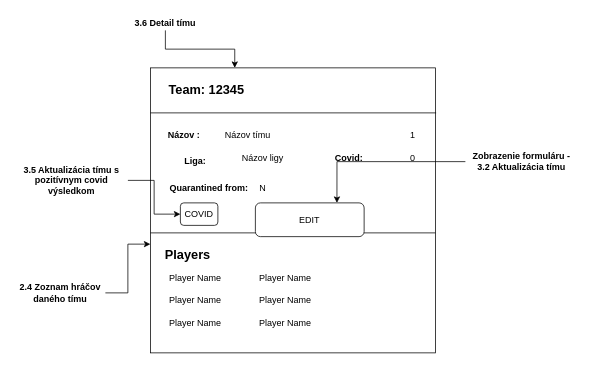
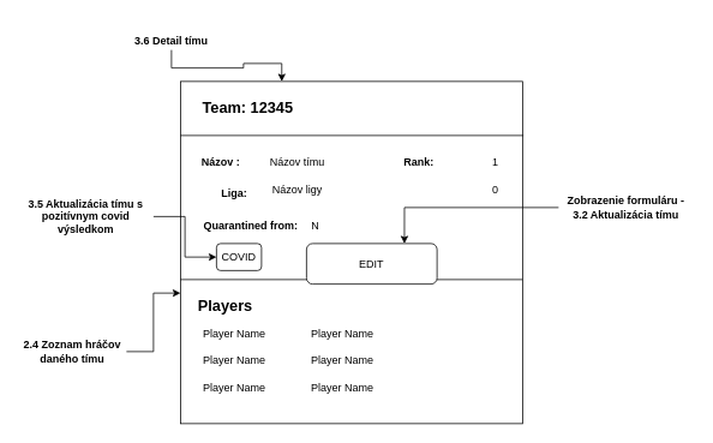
- <mxCell id="26" value="&lt;b&gt;3.6 Detail tímu&lt;/b&gt;" style="text;html=1;strokeColor=none;fillColor=none;align=center;verticalAlign=middle;whiteSpace=wrap;rounded=0;" parent="1" vertex="1"><mxGeometry x="160" y="20" width="120" height="20" as="geometry" /></mxCell>
+ <mxCell id="26" value="&lt;b&gt;3.6 Detail tímu&lt;/b&gt;" style="text;html=1;strokeColor=none;fillColor=none;align=center;verticalAlign=middle;whiteSpace=wrap;rounded=0;" parent="1" vertex="1"><mxGeometry x="130" y="35" width="120" height="20" as="geometry" /></mxCell>
+ <mxCell id="9" value="Rank:" style="text;html=1;strokeColor=none;fillColor=none;align=center;verticalAlign=middle;whiteSpace=wrap;rounded=0;fontStyle=1" parent="1" vertex="1"><mxGeometry x="440" y="170" width="50" height="20" as="geometry" /></mxCell>
- <mxCell id="8" value="Názov ligy" style="text;html=1;strokeColor=none;fillColor=none;align=center;verticalAlign=middle;whiteSpace=wrap;rounded=0;" parent="1" vertex="1"><mxGeometry x="310" y="200" width="80" height="20" as="geometry" /></mxCell>
+ <mxCell id="8" value="Názov ligy" style="text;html=1;strokeColor=none;fillColor=none;align=center;verticalAlign=middle;whiteSpace=wrap;rounded=0;" parent="1" vertex="1"><mxGeometry x="290" y="200" width="80" height="20" as="geometry" /></mxCell>
- <mxCell id="11" value="Covid:" style="text;html=1;strokeColor=none;fillColor=none;align=center;verticalAlign=middle;whiteSpace=wrap;rounded=0;fontStyle=1" parent="1" vertex="1"><mxGeometry x="440" y="200" width="50" height="20" as="geometry" /></mxCell>
- <mxCell id="30" value="&lt;b&gt;Zobrazenie formuláru - 3.2 Aktualizácia tímu&lt;/b&gt;" style="text;html=1;strokeColor=none;fillColor=none;align=center;verticalAlign=middle;whiteSpace=wrap;rounded=0;" parent="1" vertex="1"><mxGeometry x="620" y="205" width="150" height="20" as="geometry" /></mxCell>
+ <mxCell id="30" value="&lt;b&gt;Zobrazenie formuláru - 3.2 Aktualizácia tímu&lt;/b&gt;" style="text;html=1;strokeColor=none;fillColor=none;align=center;verticalAlign=middle;whiteSpace=wrap;rounded=0;" parent="1" vertex="1"><mxGeometry x="620" y="220" width="150" height="20" as="geometry" /></mxCell>
